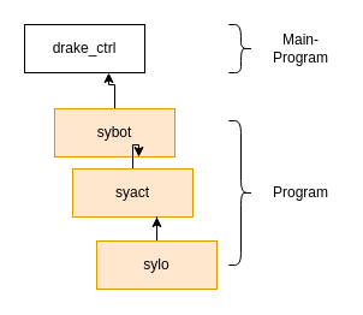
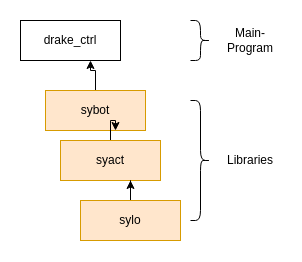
- <mxCell id="10" value="Program" style="text;html=1;strokeColor=none;fillColor=none;align=center;verticalAlign=middle;whiteSpace=wrap;rounded=0;" vertex="1" parent="1"><mxGeometry x="220" y="145" width="60" height="30" as="geometry" /></mxCell>
+ <mxCell id="10" value="Libraries" style="text;html=1;strokeColor=none;fillColor=none;align=center;verticalAlign=middle;whiteSpace=wrap;rounded=0;" vertex="1" parent="1"><mxGeometry x="220" y="145" width="60" height="30" as="geometry" /></mxCell>
